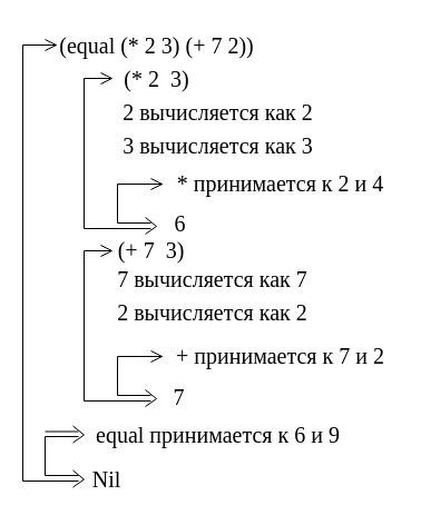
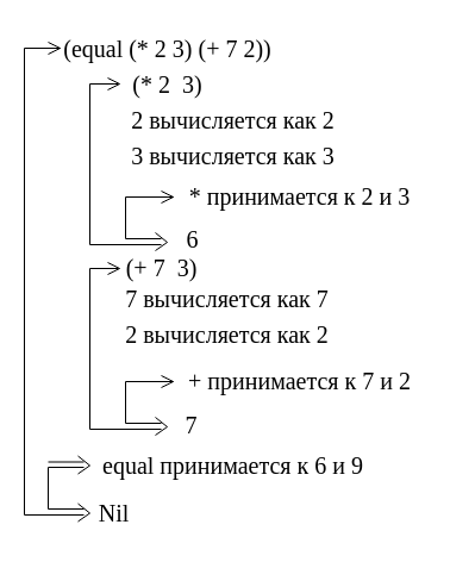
- <mxCell id="10" value="* принимается к 2 и 4" style="text;html=1;align=center;verticalAlign=middle;resizable=0;points=[];autosize=1;strokeColor=none;fillColor=none;fontSize=20;fontFamily=Times New Roman;" vertex="1" parent="1"><mxGeometry x="146" y="144" width="210" height="40" as="geometry" /></mxCell>
+ <mxCell id="10" value="* принимается к 2 и 3" style="text;html=1;align=center;verticalAlign=middle;resizable=0;points=[];autosize=1;strokeColor=none;fillColor=none;fontSize=20;fontFamily=Times New Roman;" vertex="1" parent="1"><mxGeometry x="146" y="144" width="210" height="40" as="geometry" /></mxCell>
